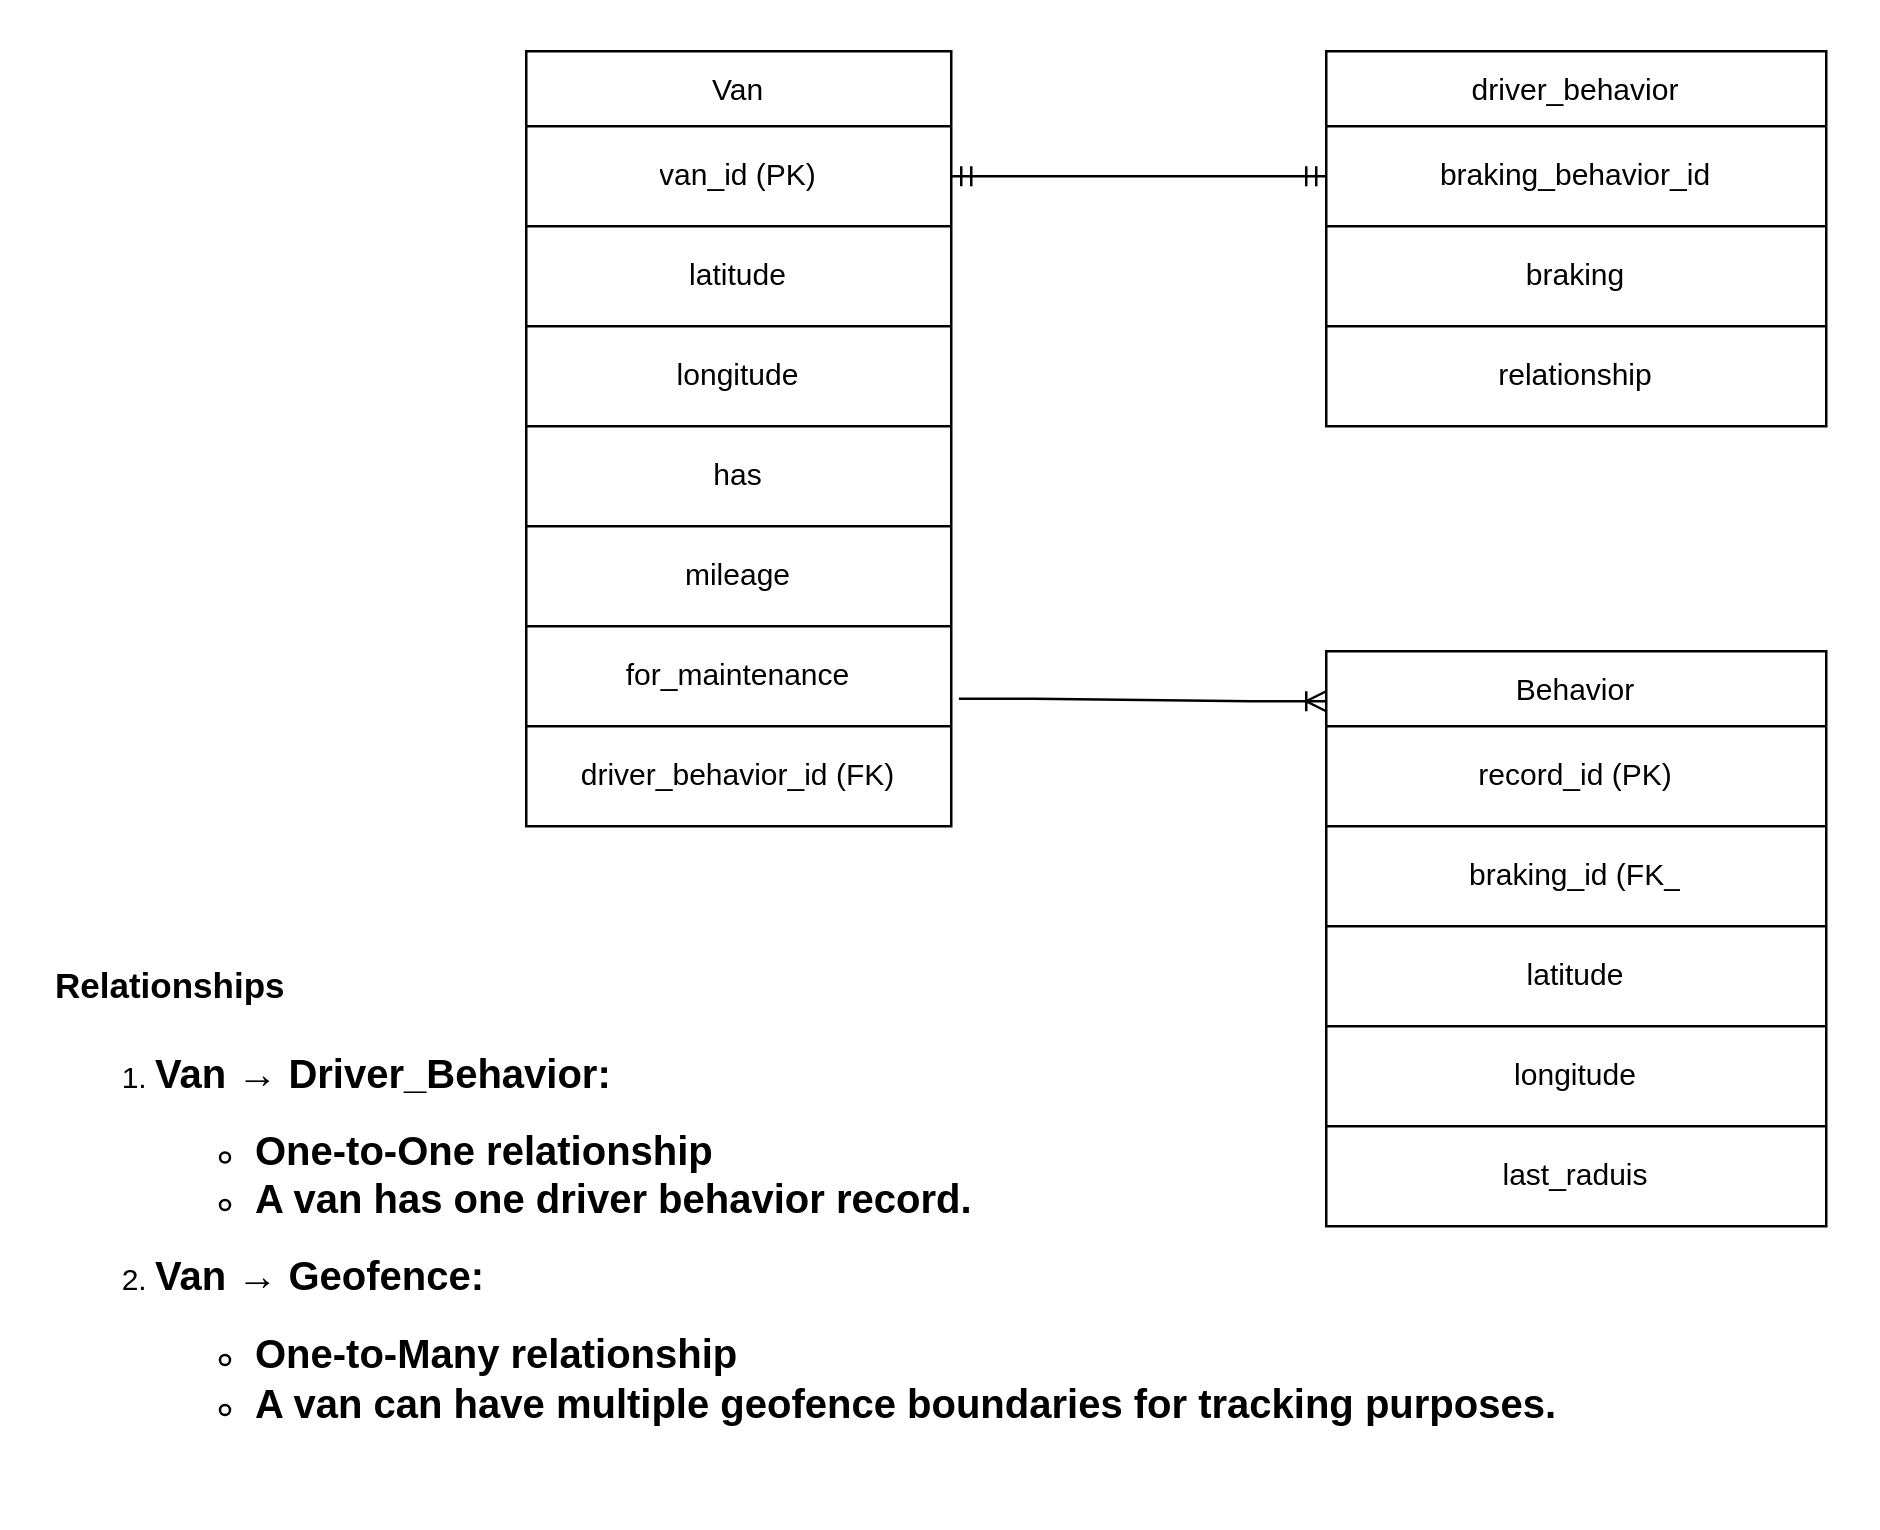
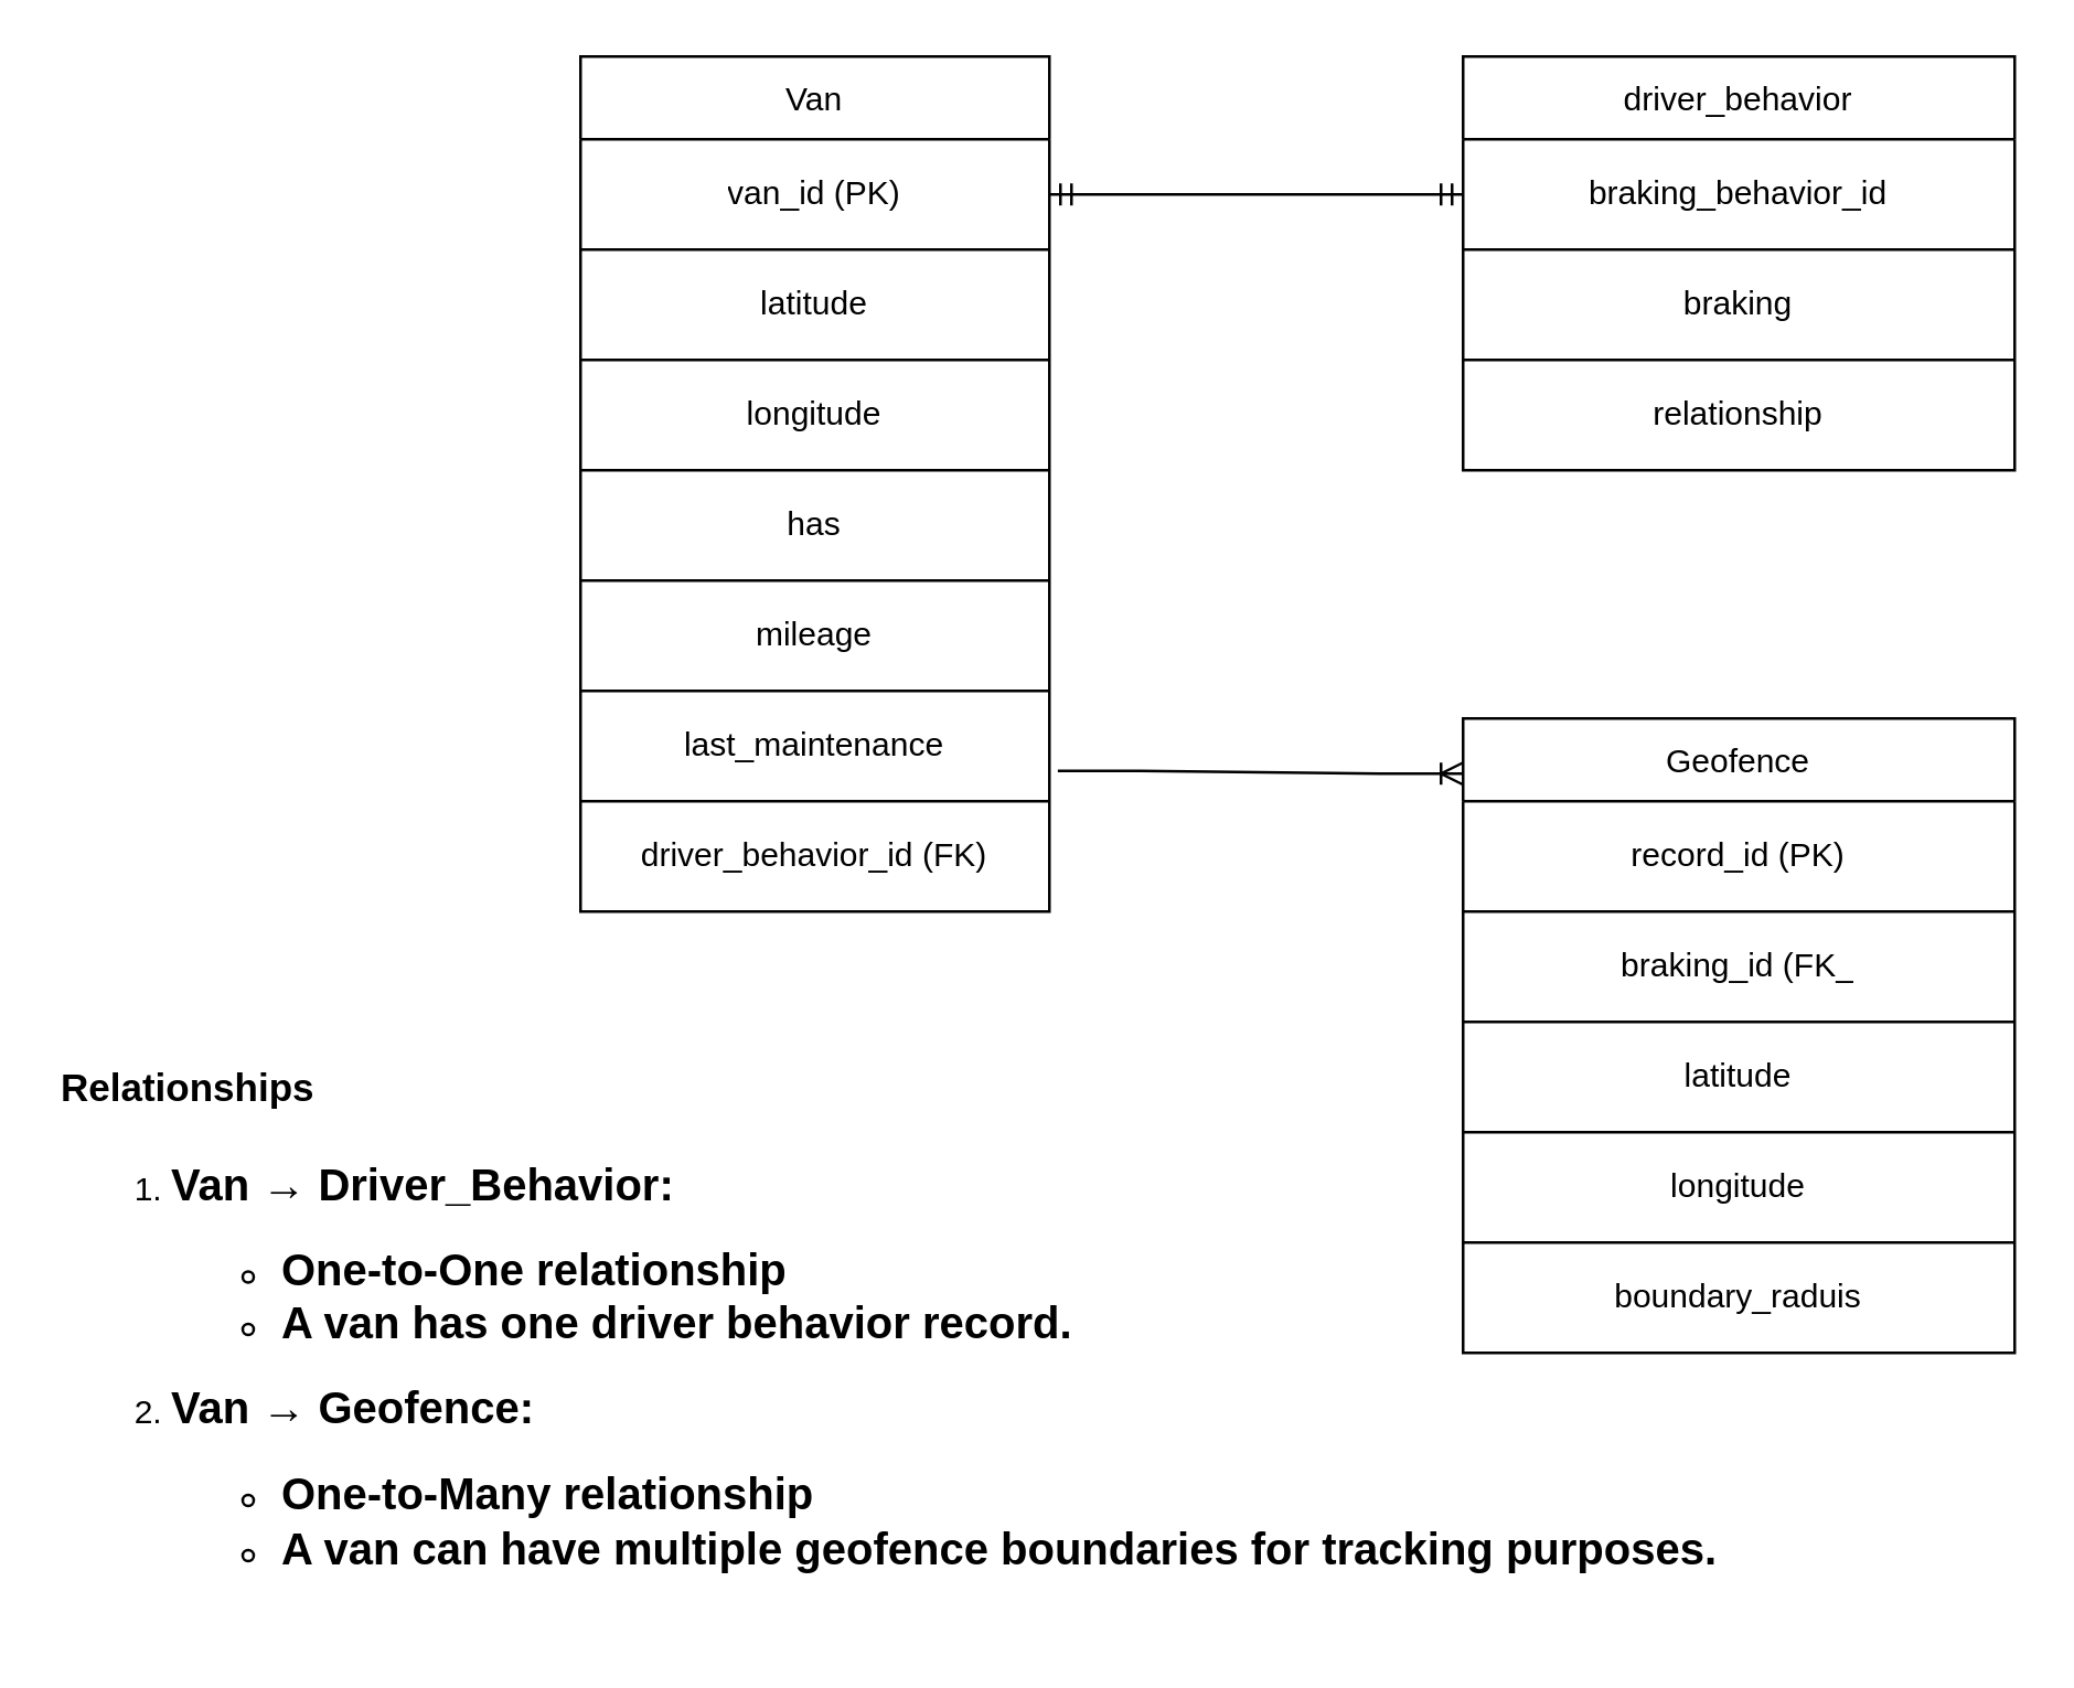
- <mxCell id="14" value="for_maintenance" style="shape=partialRectangle;html=1;whiteSpace=wrap;connectable=0;strokeColor=inherit;overflow=hidden;fillColor=none;top=0;left=0;bottom=0;right=0;pointerEvents=1;" vertex="1" parent="13"><mxGeometry width="170" height="40" as="geometry"><mxRectangle width="170" height="40" as="alternateBounds" /></mxGeometry></mxCell>
+ <mxCell id="14" value="last_maintenance" style="shape=partialRectangle;html=1;whiteSpace=wrap;connectable=0;strokeColor=inherit;overflow=hidden;fillColor=none;top=0;left=0;bottom=0;right=0;pointerEvents=1;" vertex="1" parent="13"><mxGeometry width="170" height="40" as="geometry"><mxRectangle width="170" height="40" as="alternateBounds" /></mxGeometry></mxCell>
- <mxCell id="24" value="Behavior" style="shape=table;startSize=30;container=1;collapsible=0;childLayout=tableLayout;" vertex="1" parent="1"><mxGeometry x="530" y="260" width="200" height="230" as="geometry" /></mxCell>
+ <mxCell id="24" value="Geofence" style="shape=table;startSize=30;container=1;collapsible=0;childLayout=tableLayout;" vertex="1" parent="1"><mxGeometry x="530" y="260" width="200" height="230" as="geometry" /></mxCell>
- <mxCell id="34" value="last_raduis" style="shape=partialRectangle;html=1;whiteSpace=wrap;connectable=0;strokeColor=inherit;overflow=hidden;fillColor=none;top=0;left=0;bottom=0;right=0;pointerEvents=1;" vertex="1" parent="33"><mxGeometry width="200" height="40" as="geometry"><mxRectangle width="200" height="40" as="alternateBounds" /></mxGeometry></mxCell>
+ <mxCell id="34" value="boundary_raduis" style="shape=partialRectangle;html=1;whiteSpace=wrap;connectable=0;strokeColor=inherit;overflow=hidden;fillColor=none;top=0;left=0;bottom=0;right=0;pointerEvents=1;" vertex="1" parent="33"><mxGeometry width="200" height="40" as="geometry"><mxRectangle width="200" height="40" as="alternateBounds" /></mxGeometry></mxCell>
